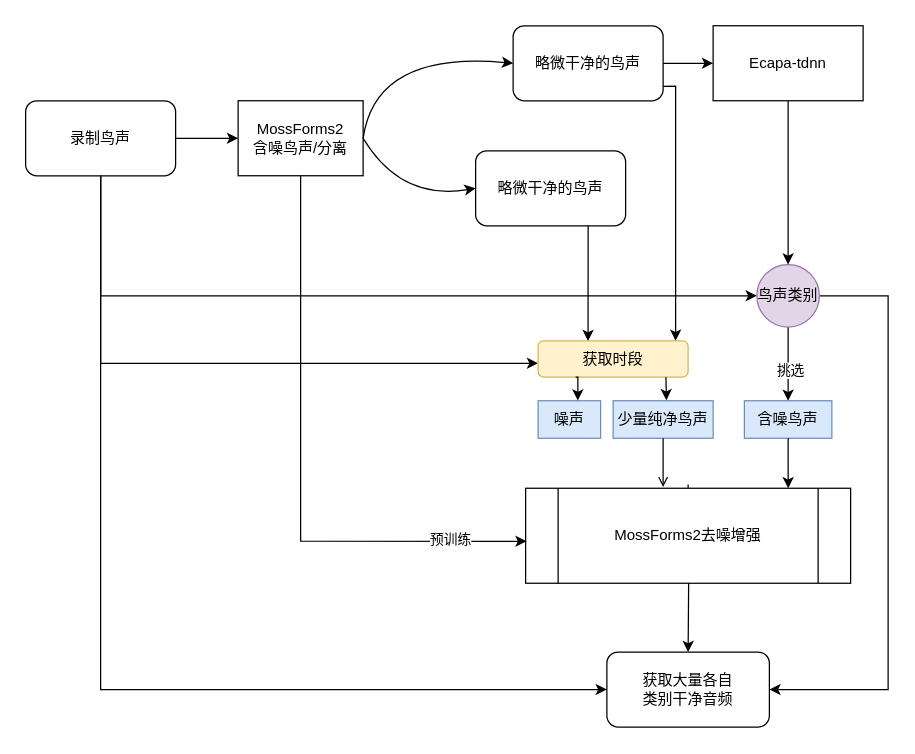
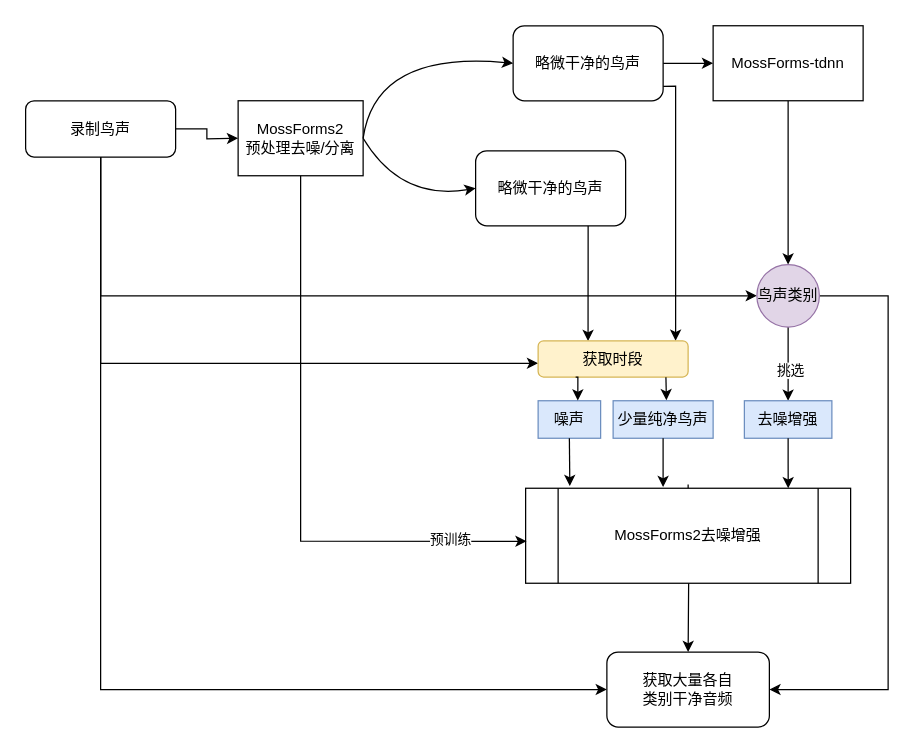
- <mxCell id="14" value="Ecapa-tdnn" style="rounded=0;whiteSpace=wrap;html=1;" vertex="1" parent="1"><mxGeometry x="570" y="20" width="120" height="60" as="geometry" /></mxCell>
+ <mxCell id="14" value="MossForms-tdnn" style="rounded=0;whiteSpace=wrap;html=1;" vertex="1" parent="1"><mxGeometry x="570" y="20" width="120" height="60" as="geometry" /></mxCell>
- <mxCell id="6" value="录制鸟声" style="rounded=1;whiteSpace=wrap;html=1;fillColor=none;" vertex="1" parent="1"><mxGeometry x="20" y="80" width="120" height="60" as="geometry" /></mxCell>
+ <mxCell id="6" value="录制鸟声" style="rounded=1;whiteSpace=wrap;html=1;fillColor=none;" vertex="1" parent="1"><mxGeometry x="20" y="80" width="120" height="45" as="geometry" /></mxCell>
- <mxCell id="7" value="MossForms2&lt;div&gt;含噪鸟声/分离&lt;/div&gt;" style="rounded=0;whiteSpace=wrap;html=1;" vertex="1" parent="1"><mxGeometry x="190" y="80" width="100" height="60" as="geometry" /></mxCell>
+ <mxCell id="7" value="MossForms2&lt;div&gt;预处理去噪/分离&lt;/div&gt;" style="rounded=0;whiteSpace=wrap;html=1;" vertex="1" parent="1"><mxGeometry x="190" y="80" width="100" height="60" as="geometry" /></mxCell>
- <mxCell id="19" value="含噪鸟声" style="whiteSpace=wrap;html=1;rounded=0;fillColor=#dae8fc;strokeColor=#6c8ebf;" vertex="1" parent="1"><mxGeometry x="595" y="320" width="70" height="30" as="geometry" /></mxCell>
+ <mxCell id="19" value="去噪增强" style="whiteSpace=wrap;html=1;rounded=0;fillColor=#dae8fc;strokeColor=#6c8ebf;" vertex="1" parent="1"><mxGeometry x="595" y="320" width="70" height="30" as="geometry" /></mxCell>
+ <mxCell id="31" style="edgeStyle=orthogonalEdgeStyle;rounded=0;orthogonalLoop=1;jettySize=auto;html=1;exitX=0.5;exitY=1;exitDx=0;exitDy=0;entryX=0.136;entryY=-0.023;entryDx=0;entryDy=0;entryPerimeter=0;" edge="1" parent="1" source="23" target="28"><mxGeometry relative="1" as="geometry" /></mxCell>
- <mxCell id="32" style="edgeStyle=orthogonalEdgeStyle;rounded=0;orthogonalLoop=1;jettySize=auto;html=1;entryX=0.423;entryY=-0.012;entryDx=0;entryDy=0;entryPerimeter=0;endArrow=open;" edge="1" parent="1" source="24" target="28"><mxGeometry relative="1" as="geometry" /></mxCell>
+ <mxCell id="32" style="edgeStyle=orthogonalEdgeStyle;rounded=0;orthogonalLoop=1;jettySize=auto;html=1;entryX=0.423;entryY=-0.012;entryDx=0;entryDy=0;entryPerimeter=0;" edge="1" parent="1" source="24" target="28"><mxGeometry relative="1" as="geometry" /></mxCell>
